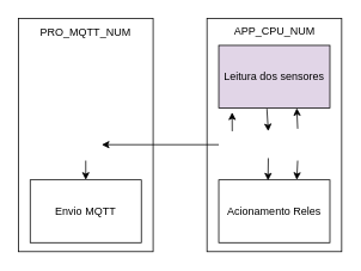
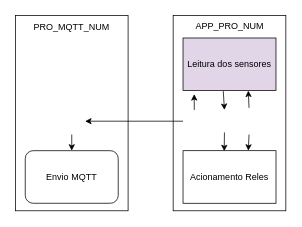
- <mxCell id="11" value="APP_CPU_NUM" style="text;html=1;strokeColor=none;fillColor=none;align=center;verticalAlign=middle;whiteSpace=wrap;rounded=0;" parent="1" vertex="1"><mxGeometry x="255.51" y="20" width="98.99" height="30" as="geometry" /></mxCell>
+ <mxCell id="11" value="APP_PRO_NUM" style="text;html=1;strokeColor=none;fillColor=none;align=center;verticalAlign=middle;whiteSpace=wrap;rounded=0;" parent="1" vertex="1"><mxGeometry x="255.51" y="20" width="98.99" height="30" as="geometry" /></mxCell>
- <mxCell id="3" value="Envio MQTT" style="rounded=0;whiteSpace=wrap;html=1;" parent="1" vertex="1"><mxGeometry x="33.13" y="200" width="123.75" height="70" as="geometry" /></mxCell>
+ <mxCell id="3" value="Envio MQTT" style="whiteSpace=wrap;html=1;rounded=1;" parent="1" vertex="1"><mxGeometry x="33.13" y="200" width="123.75" height="70" as="geometry" /></mxCell>
